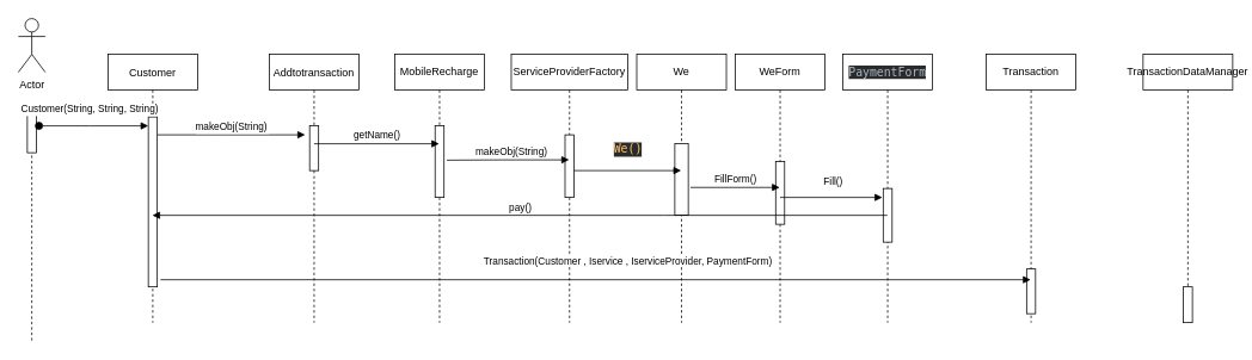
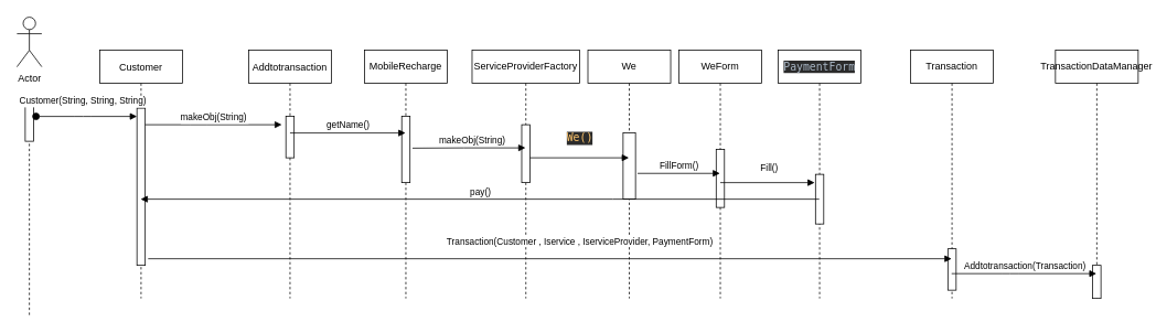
+ <mxCell id="33" value="Addtotransaction(Transaction)" style="html=1;verticalAlign=bottom;endArrow=block;" edge="1" parent="1" source="28" target="31"><mxGeometry width="80" relative="1" as="geometry"><mxPoint x="1180" y="320" as="sourcePoint" /><mxPoint x="1250" y="200" as="targetPoint" /><Array as="points"><mxPoint x="1220" y="330" /></Array></mxGeometry></mxCell>
